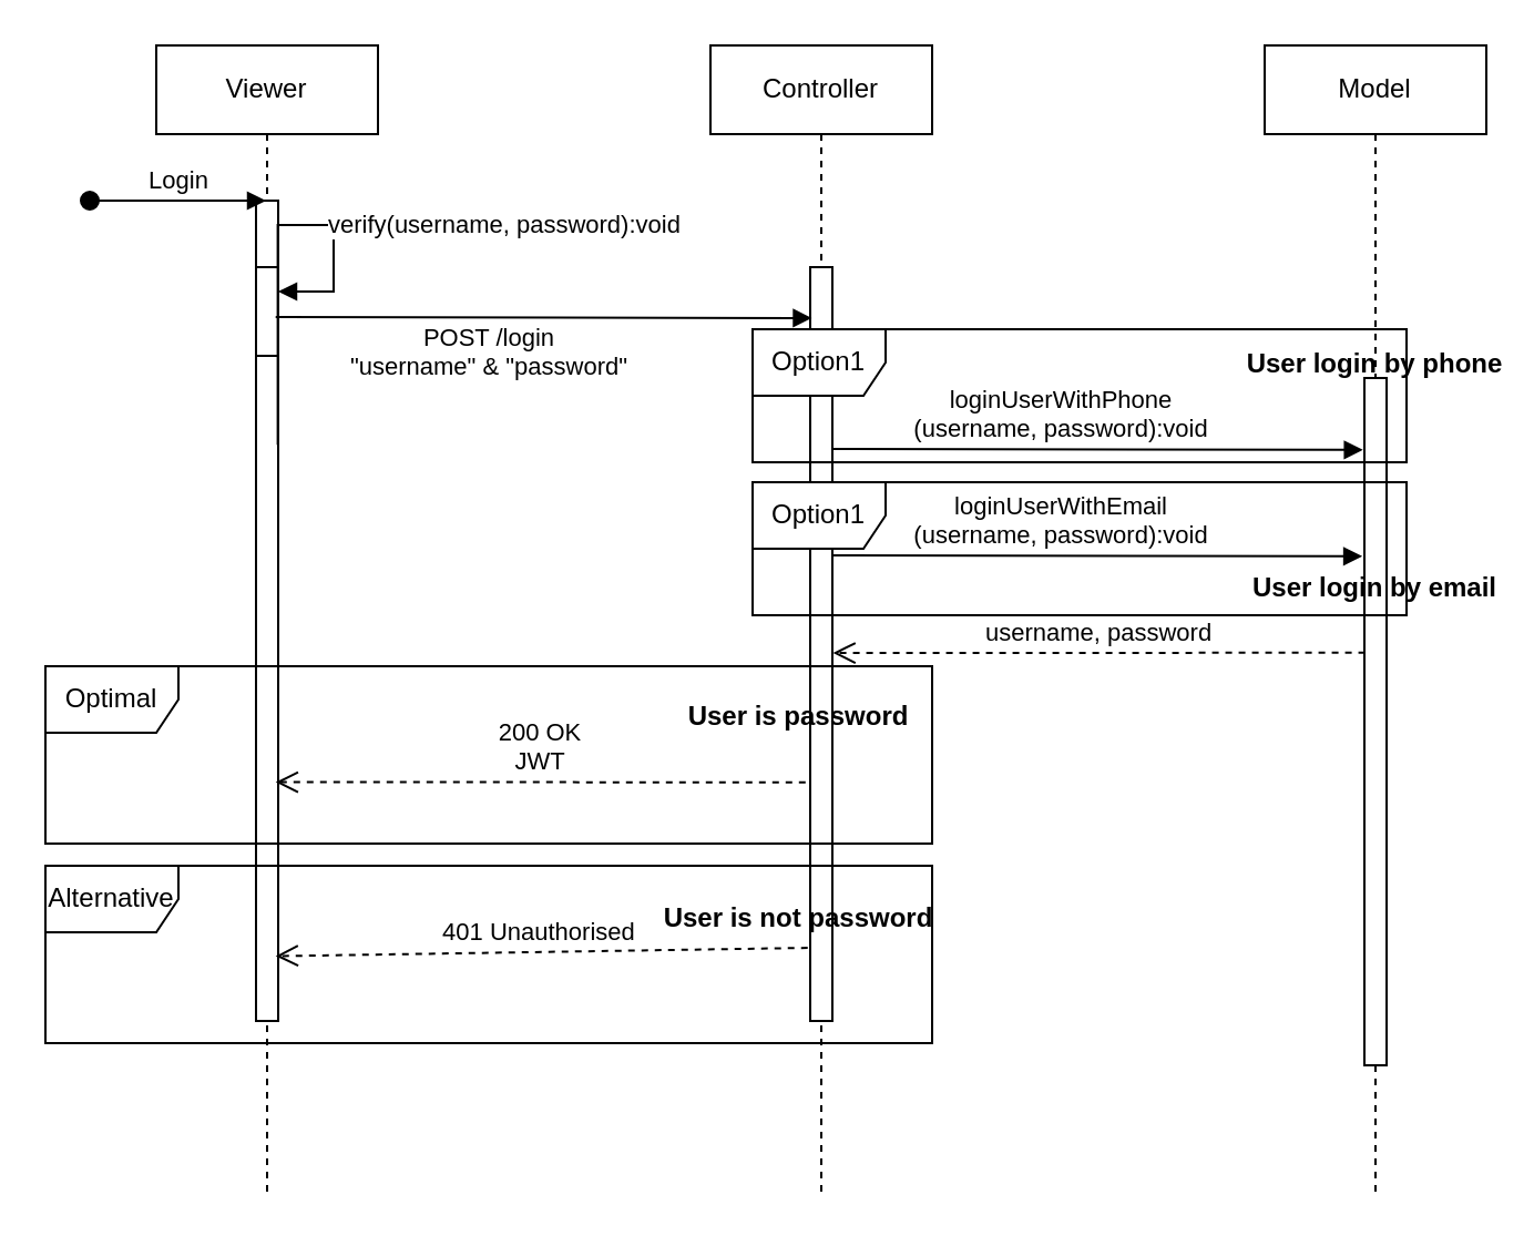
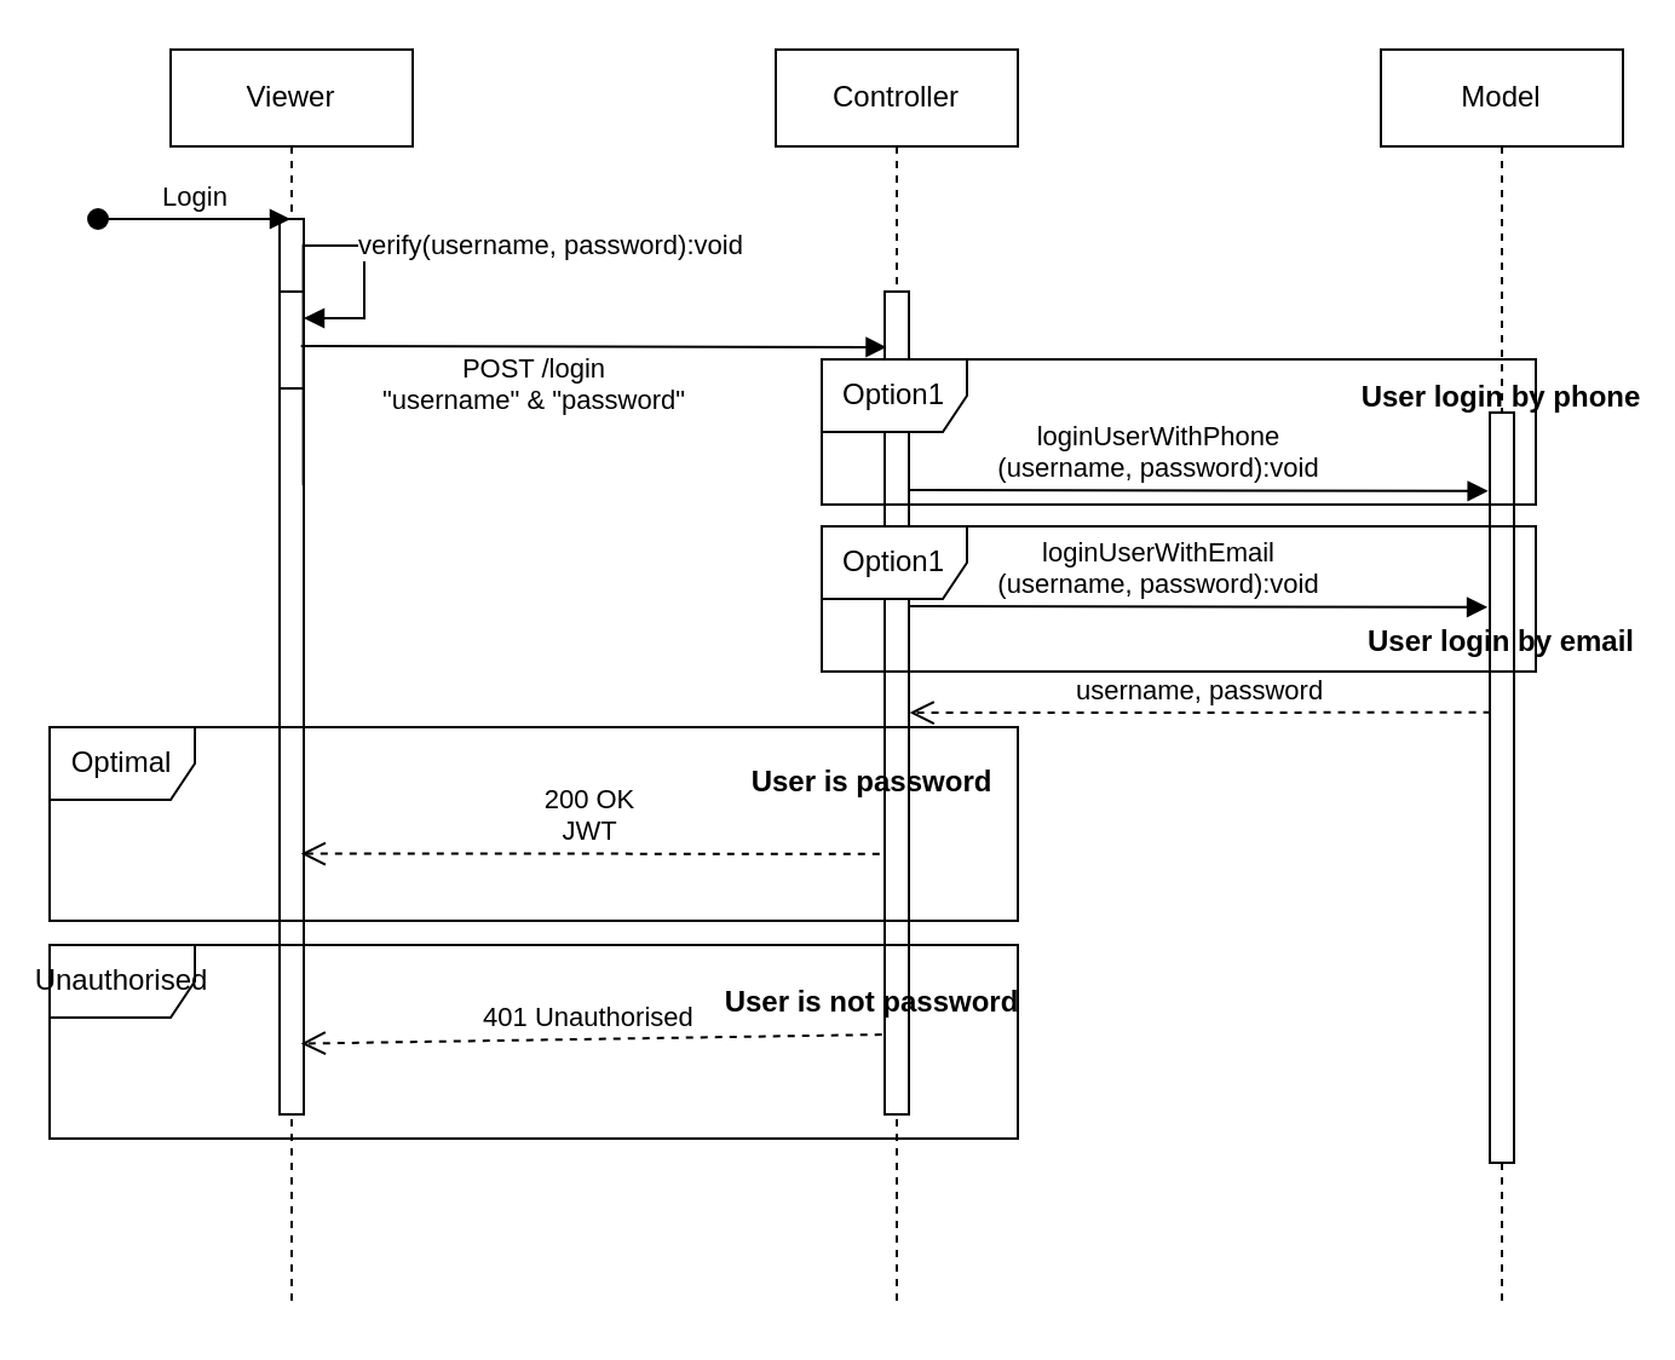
- <mxCell id="16" value="Alternative" style="shape=umlFrame;whiteSpace=wrap;html=1;" vertex="1" parent="1"><mxGeometry x="20" y="390" width="400" height="80" as="geometry" /></mxCell>
+ <mxCell id="16" value="Unauthorised" style="shape=umlFrame;whiteSpace=wrap;html=1;" vertex="1" parent="1"><mxGeometry x="20" y="390" width="400" height="80" as="geometry" /></mxCell>
